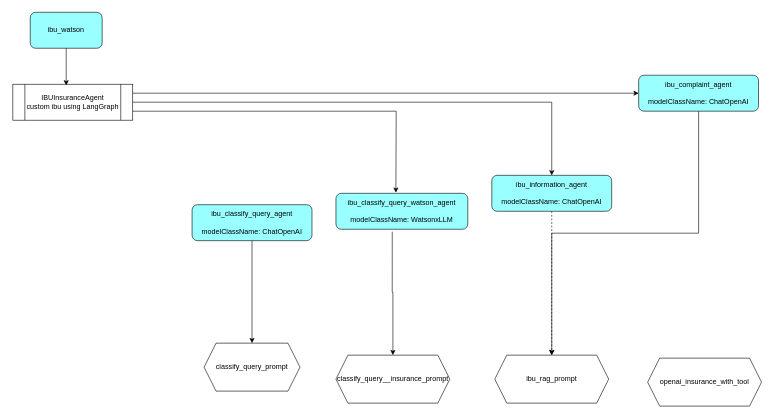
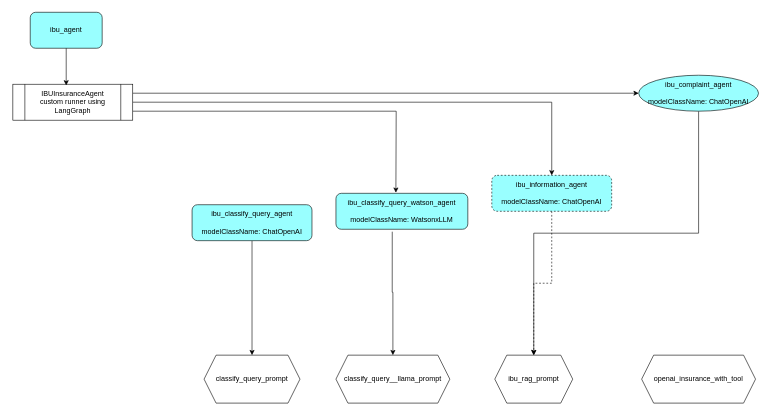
- <mxCell id="5" value="ibu_watson" style="rounded=1;whiteSpace=wrap;html=1;fillColor=#99FFFF;" vertex="1" parent="1"><mxGeometry x="49" y="20" width="120" height="60" as="geometry" /></mxCell>
+ <mxCell id="5" value="ibu_agent" style="rounded=1;whiteSpace=wrap;html=1;fillColor=#99FFFF;" vertex="1" parent="1"><mxGeometry x="49" y="20" width="120" height="60" as="geometry" /></mxCell>
- <mxCell id="19" value="ibu_complaint_agent&lt;br&gt;&lt;br&gt;modelClassName: ChatOpenAI" style="rounded=1;whiteSpace=wrap;html=1;fillColor=#99FFFF;" vertex="1" parent="1"><mxGeometry x="1064" y="125" width="200" height="60" as="geometry" /></mxCell>
+ <mxCell id="19" value="ibu_complaint_agent&lt;br&gt;&lt;br&gt;modelClassName: ChatOpenAI" style="ellipse;whiteSpace=wrap;html=1;fillColor=#99FFFF;" vertex="1" parent="1"><mxGeometry x="1064" y="125" width="200" height="60" as="geometry" /></mxCell>
- <mxCell id="6" value="IBUInsuranceAgent&lt;br&gt;custom ibu using LangGraph" style="shape=process;whiteSpace=wrap;html=1;backgroundOutline=1;" vertex="1" parent="1"><mxGeometry x="20" y="140" width="200" height="60" as="geometry" /></mxCell>
+ <mxCell id="6" value="IBUInsuranceAgent&lt;br&gt;custom runner using LangGraph" style="shape=process;whiteSpace=wrap;html=1;backgroundOutline=1;" vertex="1" parent="1"><mxGeometry x="20" y="140" width="200" height="60" as="geometry" /></mxCell>
- <mxCell id="15" value="ibu_information_agent&lt;br&gt;&lt;br&gt;modelClassName: ChatOpenAI" style="rounded=1;whiteSpace=wrap;html=1;fillColor=#99FFFF;" vertex="1" parent="1"><mxGeometry x="819" y="292" width="200" height="60" as="geometry" /></mxCell>
+ <mxCell id="15" value="ibu_information_agent&lt;br&gt;&lt;br&gt;modelClassName: ChatOpenAI" style="rounded=1;whiteSpace=wrap;html=1;fillColor=#99FFFF;dashed=1;" vertex="1" parent="1"><mxGeometry x="819" y="292" width="200" height="60" as="geometry" /></mxCell>
- <mxCell id="12" value="classify_query_prompt" style="shape=hexagon;perimeter=hexagonPerimeter2;whiteSpace=wrap;html=1;fixedSize=1;" vertex="1" parent="1"><mxGeometry x="339" y="572" width="160" height="80" as="geometry" /></mxCell>
+ <mxCell id="12" value="classify_query_prompt" style="shape=hexagon;perimeter=hexagonPerimeter2;whiteSpace=wrap;html=1;fixedSize=1;" vertex="1" parent="1"><mxGeometry x="339" y="592" width="160" height="80" as="geometry" /></mxCell>
- <mxCell id="13" value="classify_query__insurance_prompt" style="shape=hexagon;perimeter=hexagonPerimeter2;whiteSpace=wrap;html=1;fixedSize=1;" vertex="1" parent="1"><mxGeometry x="559" y="592" width="190" height="80" as="geometry" /></mxCell>
+ <mxCell id="13" value="classify_query__llama_prompt" style="shape=hexagon;perimeter=hexagonPerimeter2;whiteSpace=wrap;html=1;fixedSize=1;" vertex="1" parent="1"><mxGeometry x="559" y="592" width="190" height="80" as="geometry" /></mxCell>
- <mxCell id="16" value="ibu_rag_prompt" style="shape=hexagon;perimeter=hexagonPerimeter2;whiteSpace=wrap;html=1;fixedSize=1;" vertex="1" parent="1"><mxGeometry x="824" y="592" width="190" height="80" as="geometry" /></mxCell>
+ <mxCell id="16" value="ibu_rag_prompt" style="shape=hexagon;perimeter=hexagonPerimeter2;whiteSpace=wrap;html=1;fixedSize=1;" vertex="1" parent="1"><mxGeometry x="824" y="592" width="130" height="80" as="geometry" /></mxCell>
- <mxCell id="17" value="openai_insurance_with_tool" style="shape=hexagon;perimeter=hexagonPerimeter2;whiteSpace=wrap;html=1;fixedSize=1;" vertex="1" parent="1"><mxGeometry x="1079" y="597" width="190" height="80" as="geometry" /></mxCell>
+ <mxCell id="17" value="openai_insurance_with_tool" style="shape=hexagon;perimeter=hexagonPerimeter2;whiteSpace=wrap;html=1;fixedSize=1;" vertex="1" parent="1"><mxGeometry x="1069" y="592" width="190" height="80" as="geometry" /></mxCell>
